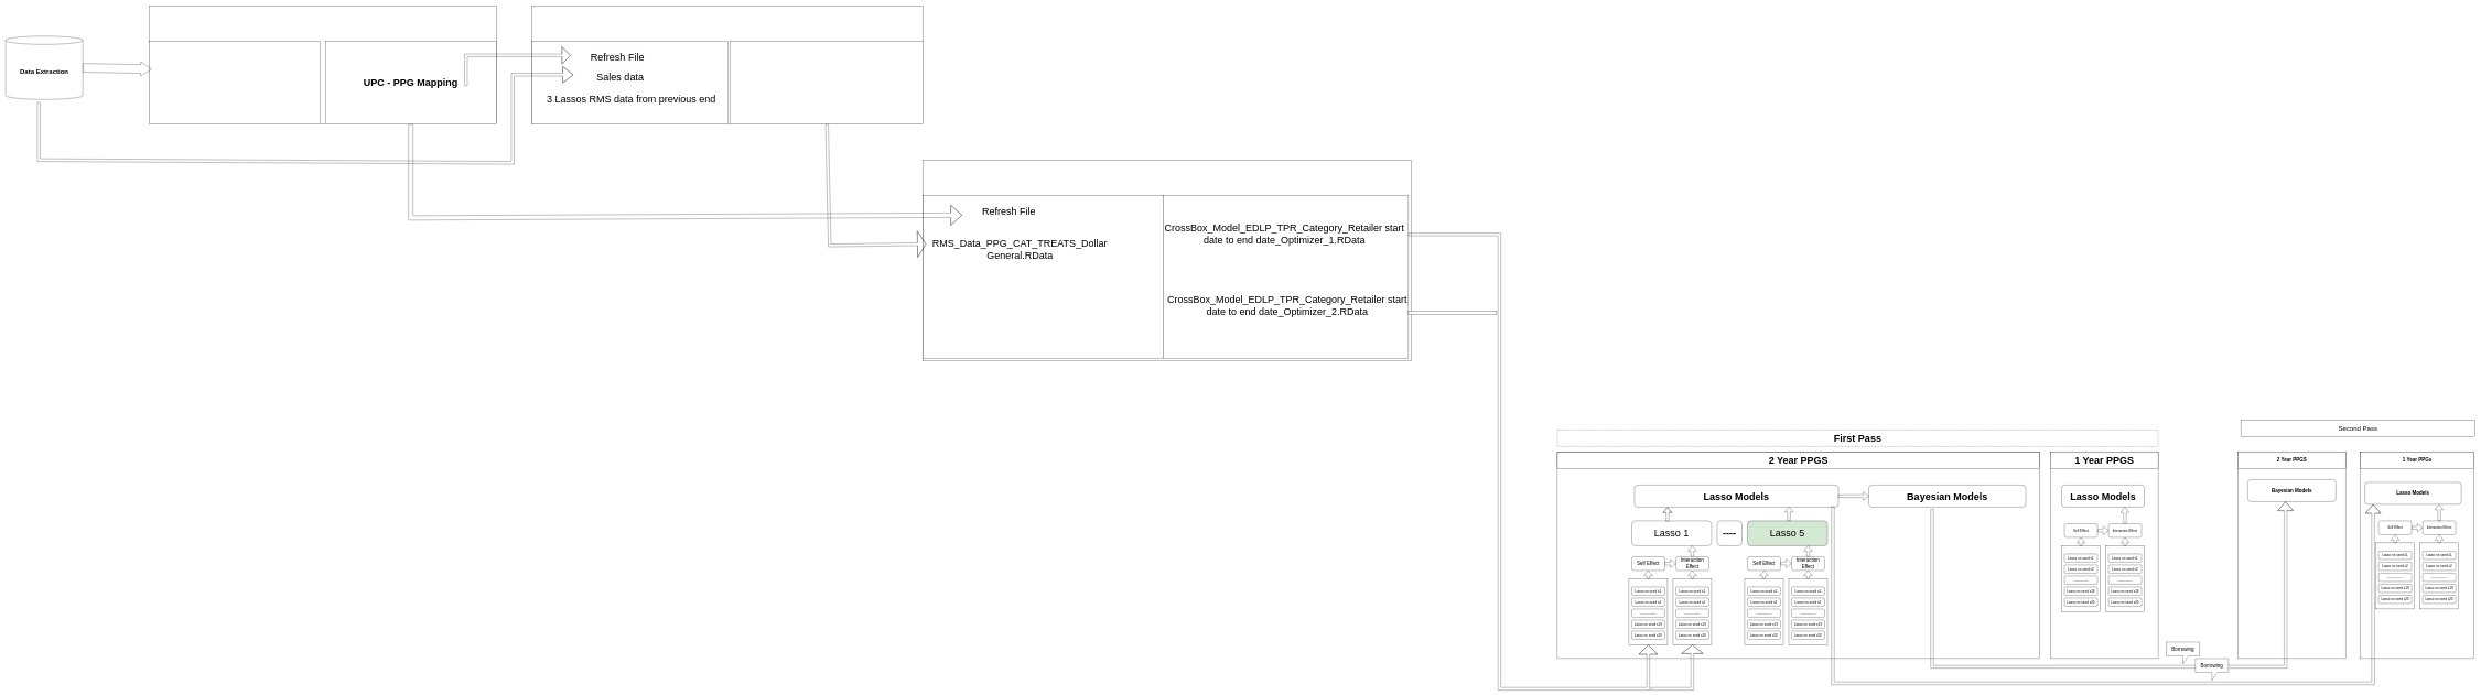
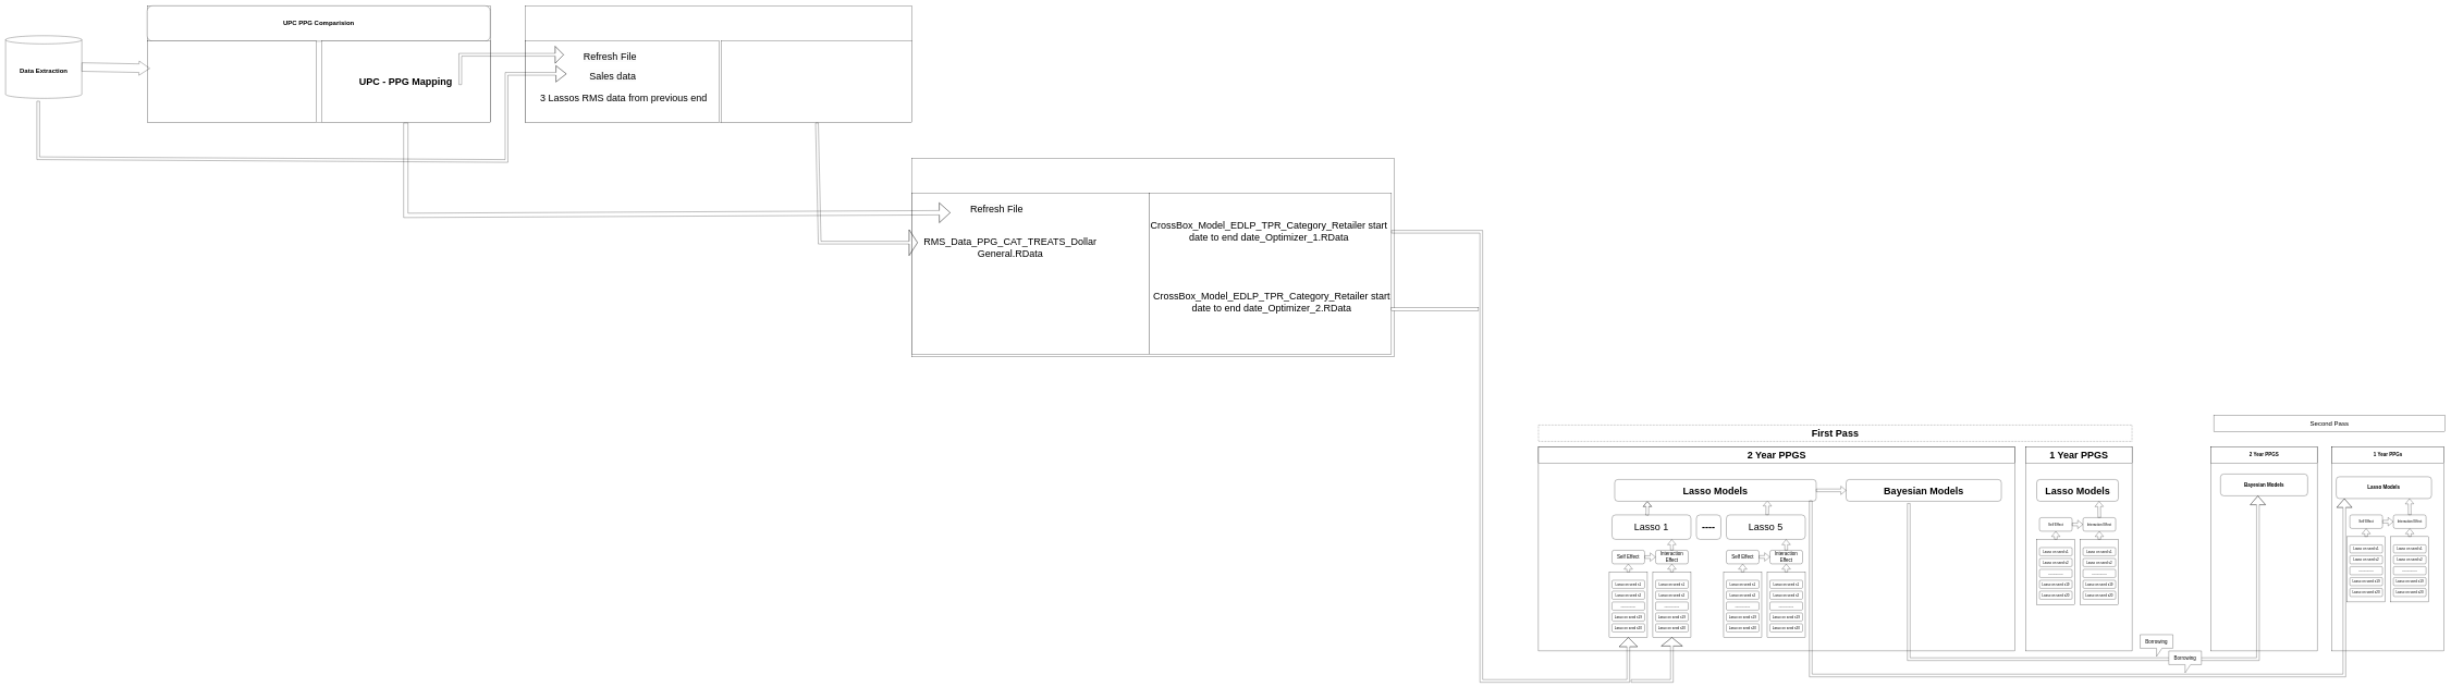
+ <mxCell id="101" value="&lt;h1&gt;UPC PPG Comparision&lt;/h1&gt;" style="rounded=1;whiteSpace=wrap;html=1;" parent="1" vertex="1"><mxGeometry x="540" y="20" width="1260" height="130" as="geometry" /></mxCell>
- <mxCell id="117" value="&lt;font style=&quot;&quot;&gt;&lt;font style=&quot;font-size: 36px;&quot;&gt;RMS_Data_PPG_CAT_TREATS_Dollar General.RData&lt;/font&gt;&lt;br&gt;&lt;/font&gt;" style="text;html=1;strokeColor=none;fillColor=none;align=center;verticalAlign=middle;whiteSpace=wrap;rounded=0;" parent="1" vertex="1"><mxGeometry x="3360" y="865" width="680" height="80" as="geometry" /></mxCell>
+ <mxCell id="117" value="&lt;font style=&quot;&quot;&gt;&lt;font style=&quot;font-size: 36px;&quot;&gt;RMS_Data_PPG_CAT_TREATS_Dollar General.RData&lt;/font&gt;&lt;br&gt;&lt;/font&gt;" style="text;html=1;strokeColor=none;fillColor=none;align=center;verticalAlign=middle;whiteSpace=wrap;rounded=0;" parent="1" vertex="1"><mxGeometry x="3370" y="870" width="680" height="80" as="geometry" /></mxCell>
- <mxCell id="23" value="&lt;font style=&quot;font-size: 36px;&quot;&gt;Lasso 5&lt;/font&gt;" style="rounded=1;whiteSpace=wrap;html=1;fillColor=#d5e8d4;" parent="1" vertex="1"><mxGeometry x="6340" y="1890" width="290" height="90" as="geometry" /></mxCell>
+ <mxCell id="23" value="&lt;font style=&quot;font-size: 36px;&quot;&gt;Lasso 5&lt;/font&gt;" style="rounded=1;whiteSpace=wrap;html=1;" parent="1" vertex="1"><mxGeometry x="6340" y="1890" width="290" height="90" as="geometry" /></mxCell>
